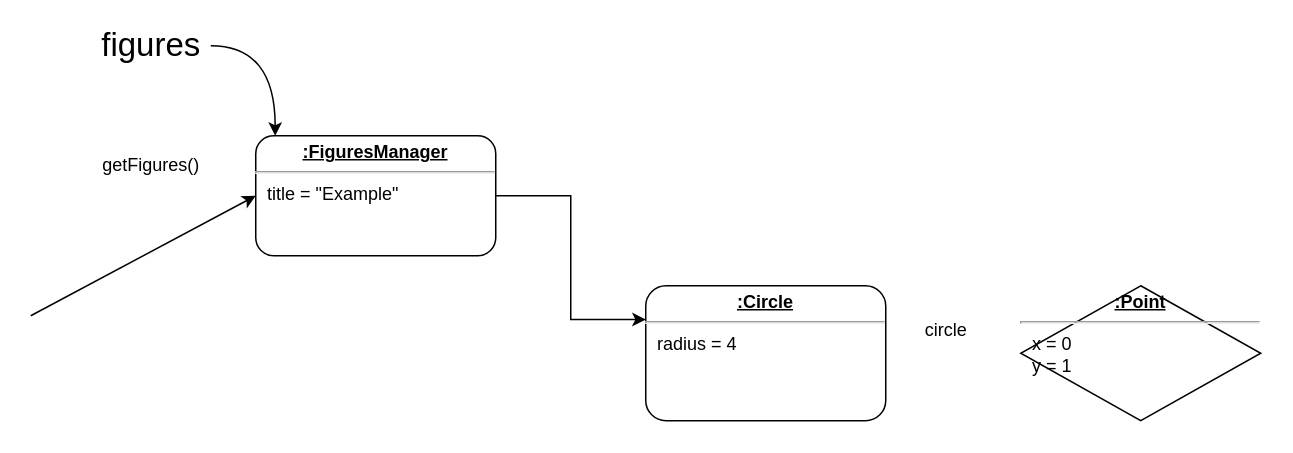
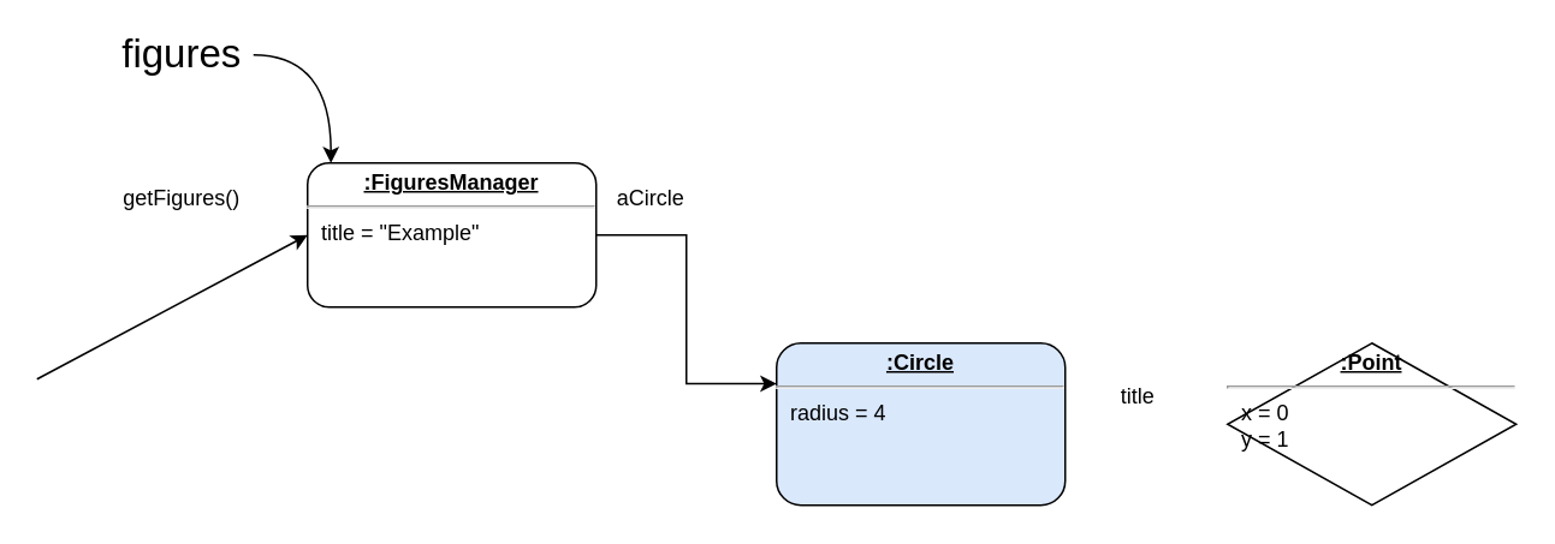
+ <mxCell id="5" value="aCircle" style="text;html=1;align=center;verticalAlign=middle;resizable=0;points=[];autosize=1;strokeColor=none;" parent="1" vertex="1"><mxGeometry x="335" y="100" width="50" height="20" as="geometry" /></mxCell>
- <mxCell id="7" value="circle" style="text;html=1;align=center;verticalAlign=middle;resizable=0;points=[];autosize=1;strokeColor=none;" parent="1" vertex="1"><mxGeometry x="610" y="210" width="40" height="20" as="geometry" /></mxCell>
+ <mxCell id="7" value="title" style="text;html=1;align=center;verticalAlign=middle;resizable=0;points=[];autosize=1;strokeColor=none;" parent="1" vertex="1"><mxGeometry x="610" y="210" width="40" height="20" as="geometry" /></mxCell>
- <mxCell id="4" value="&lt;p style=&quot;margin: 0px ; margin-top: 4px ; text-align: center ; text-decoration: underline&quot;&gt;&lt;b&gt;:Circle&lt;/b&gt;&lt;/p&gt;&lt;hr&gt;&lt;p style=&quot;margin: 0px ; margin-left: 8px&quot;&gt;radius = 4&lt;br&gt;&lt;br&gt;&lt;/p&gt;" style="verticalAlign=top;align=left;overflow=fill;fontSize=12;fontFamily=Helvetica;html=1;rounded=1;" parent="1" vertex="1"><mxGeometry x="430" y="190" width="160" height="90" as="geometry" /></mxCell>
+ <mxCell id="4" value="&lt;p style=&quot;margin: 0px ; margin-top: 4px ; text-align: center ; text-decoration: underline&quot;&gt;&lt;b&gt;:Circle&lt;/b&gt;&lt;/p&gt;&lt;hr&gt;&lt;p style=&quot;margin: 0px ; margin-left: 8px&quot;&gt;radius = 4&lt;br&gt;&lt;br&gt;&lt;/p&gt;" style="verticalAlign=top;align=left;overflow=fill;fontSize=12;fontFamily=Helvetica;html=1;rounded=1;fillColor=#dae8fc;" parent="1" vertex="1"><mxGeometry x="430" y="190" width="160" height="90" as="geometry" /></mxCell>
